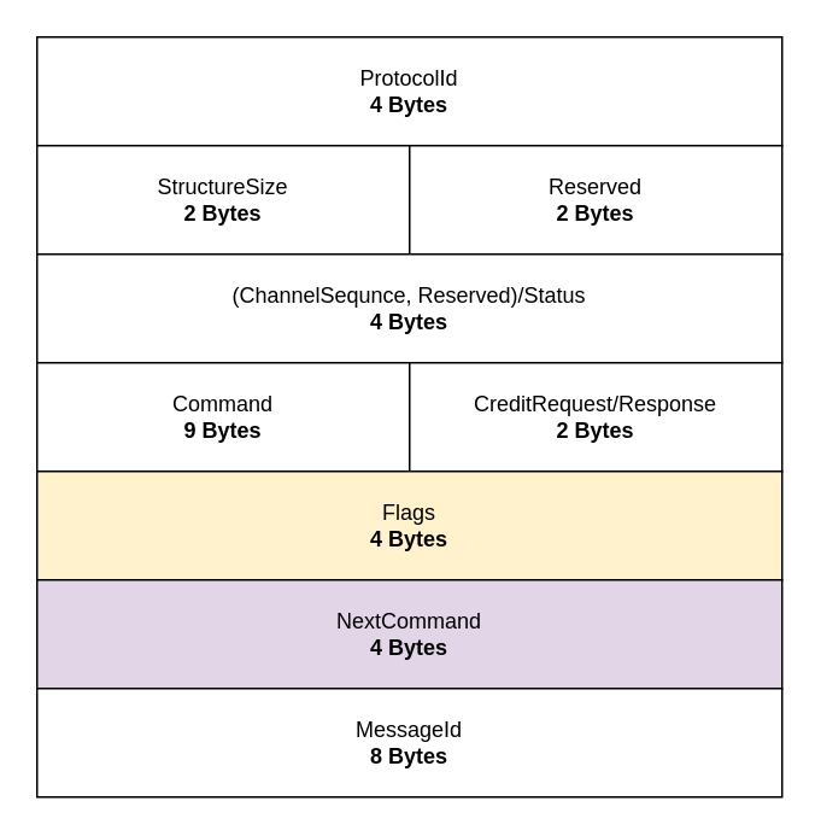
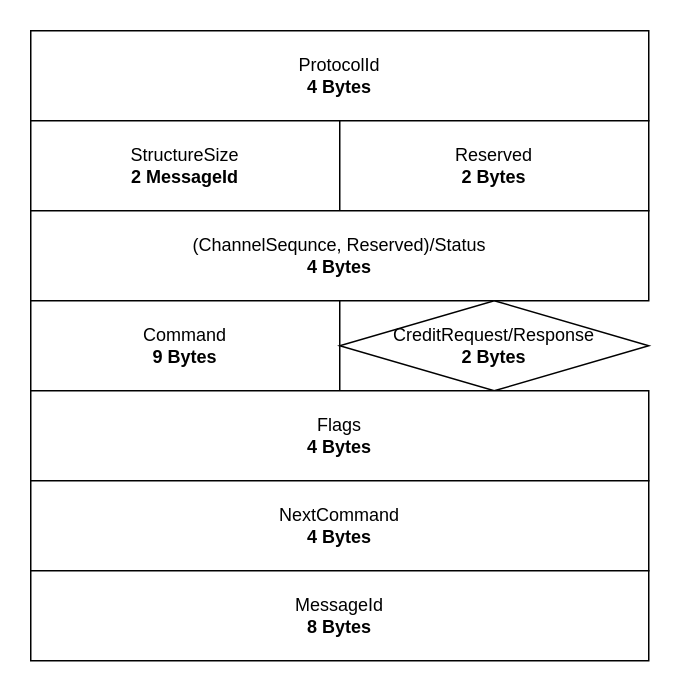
- <mxCell id="3" value="&lt;div&gt;StructureSize&lt;/div&gt;&lt;div&gt;&lt;b&gt;2 Bytes&lt;/b&gt;&lt;/div&gt;" style="rounded=0;whiteSpace=wrap;html=1;" vertex="1" parent="1"><mxGeometry x="20" y="80" width="206" height="60" as="geometry" /></mxCell>
+ <mxCell id="3" value="&lt;div&gt;StructureSize&lt;/div&gt;&lt;div&gt;&lt;b&gt;2 MessageId&lt;/b&gt;&lt;/div&gt;" style="rounded=0;whiteSpace=wrap;html=1;" vertex="1" parent="1"><mxGeometry x="20" y="80" width="206" height="60" as="geometry" /></mxCell>
- <mxCell id="7" value="&lt;div&gt;CreditRequest/Response&lt;/div&gt;&lt;div&gt;&lt;b&gt;2 Bytes&lt;/b&gt;&lt;/div&gt;" style="rounded=0;whiteSpace=wrap;html=1;" vertex="1" parent="1"><mxGeometry x="226" y="200" width="206" height="60" as="geometry" /></mxCell>
+ <mxCell id="7" value="&lt;div&gt;CreditRequest/Response&lt;/div&gt;&lt;div&gt;&lt;b&gt;2 Bytes&lt;/b&gt;&lt;/div&gt;" style="rhombus;whiteSpace=wrap;html=1;" vertex="1" parent="1"><mxGeometry x="226" y="200" width="206" height="60" as="geometry" /></mxCell>
- <mxCell id="8" value="&lt;div&gt;Flags&lt;/div&gt;&lt;div&gt;&lt;b&gt;4 Bytes&lt;/b&gt;&lt;/div&gt;" style="rounded=0;whiteSpace=wrap;html=1;rotation=0;fillColor=#fff2cc;" vertex="1" parent="1"><mxGeometry x="20" y="260" width="412" height="60" as="geometry" /></mxCell>
+ <mxCell id="8" value="&lt;div&gt;Flags&lt;/div&gt;&lt;div&gt;&lt;b&gt;4 Bytes&lt;/b&gt;&lt;/div&gt;" style="rounded=0;whiteSpace=wrap;html=1;rotation=0;" vertex="1" parent="1"><mxGeometry x="20" y="260" width="412" height="60" as="geometry" /></mxCell>
- <mxCell id="9" value="&lt;div&gt;NextCommand&lt;/div&gt;&lt;div&gt;&lt;b&gt;4 Bytes&lt;/b&gt;&lt;/div&gt;" style="rounded=0;whiteSpace=wrap;html=1;rotation=0;fillColor=#e1d5e7;" vertex="1" parent="1"><mxGeometry x="20" y="320" width="412" height="60" as="geometry" /></mxCell>
+ <mxCell id="9" value="&lt;div&gt;NextCommand&lt;/div&gt;&lt;div&gt;&lt;b&gt;4 Bytes&lt;/b&gt;&lt;/div&gt;" style="rounded=0;whiteSpace=wrap;html=1;rotation=0;" vertex="1" parent="1"><mxGeometry x="20" y="320" width="412" height="60" as="geometry" /></mxCell>
